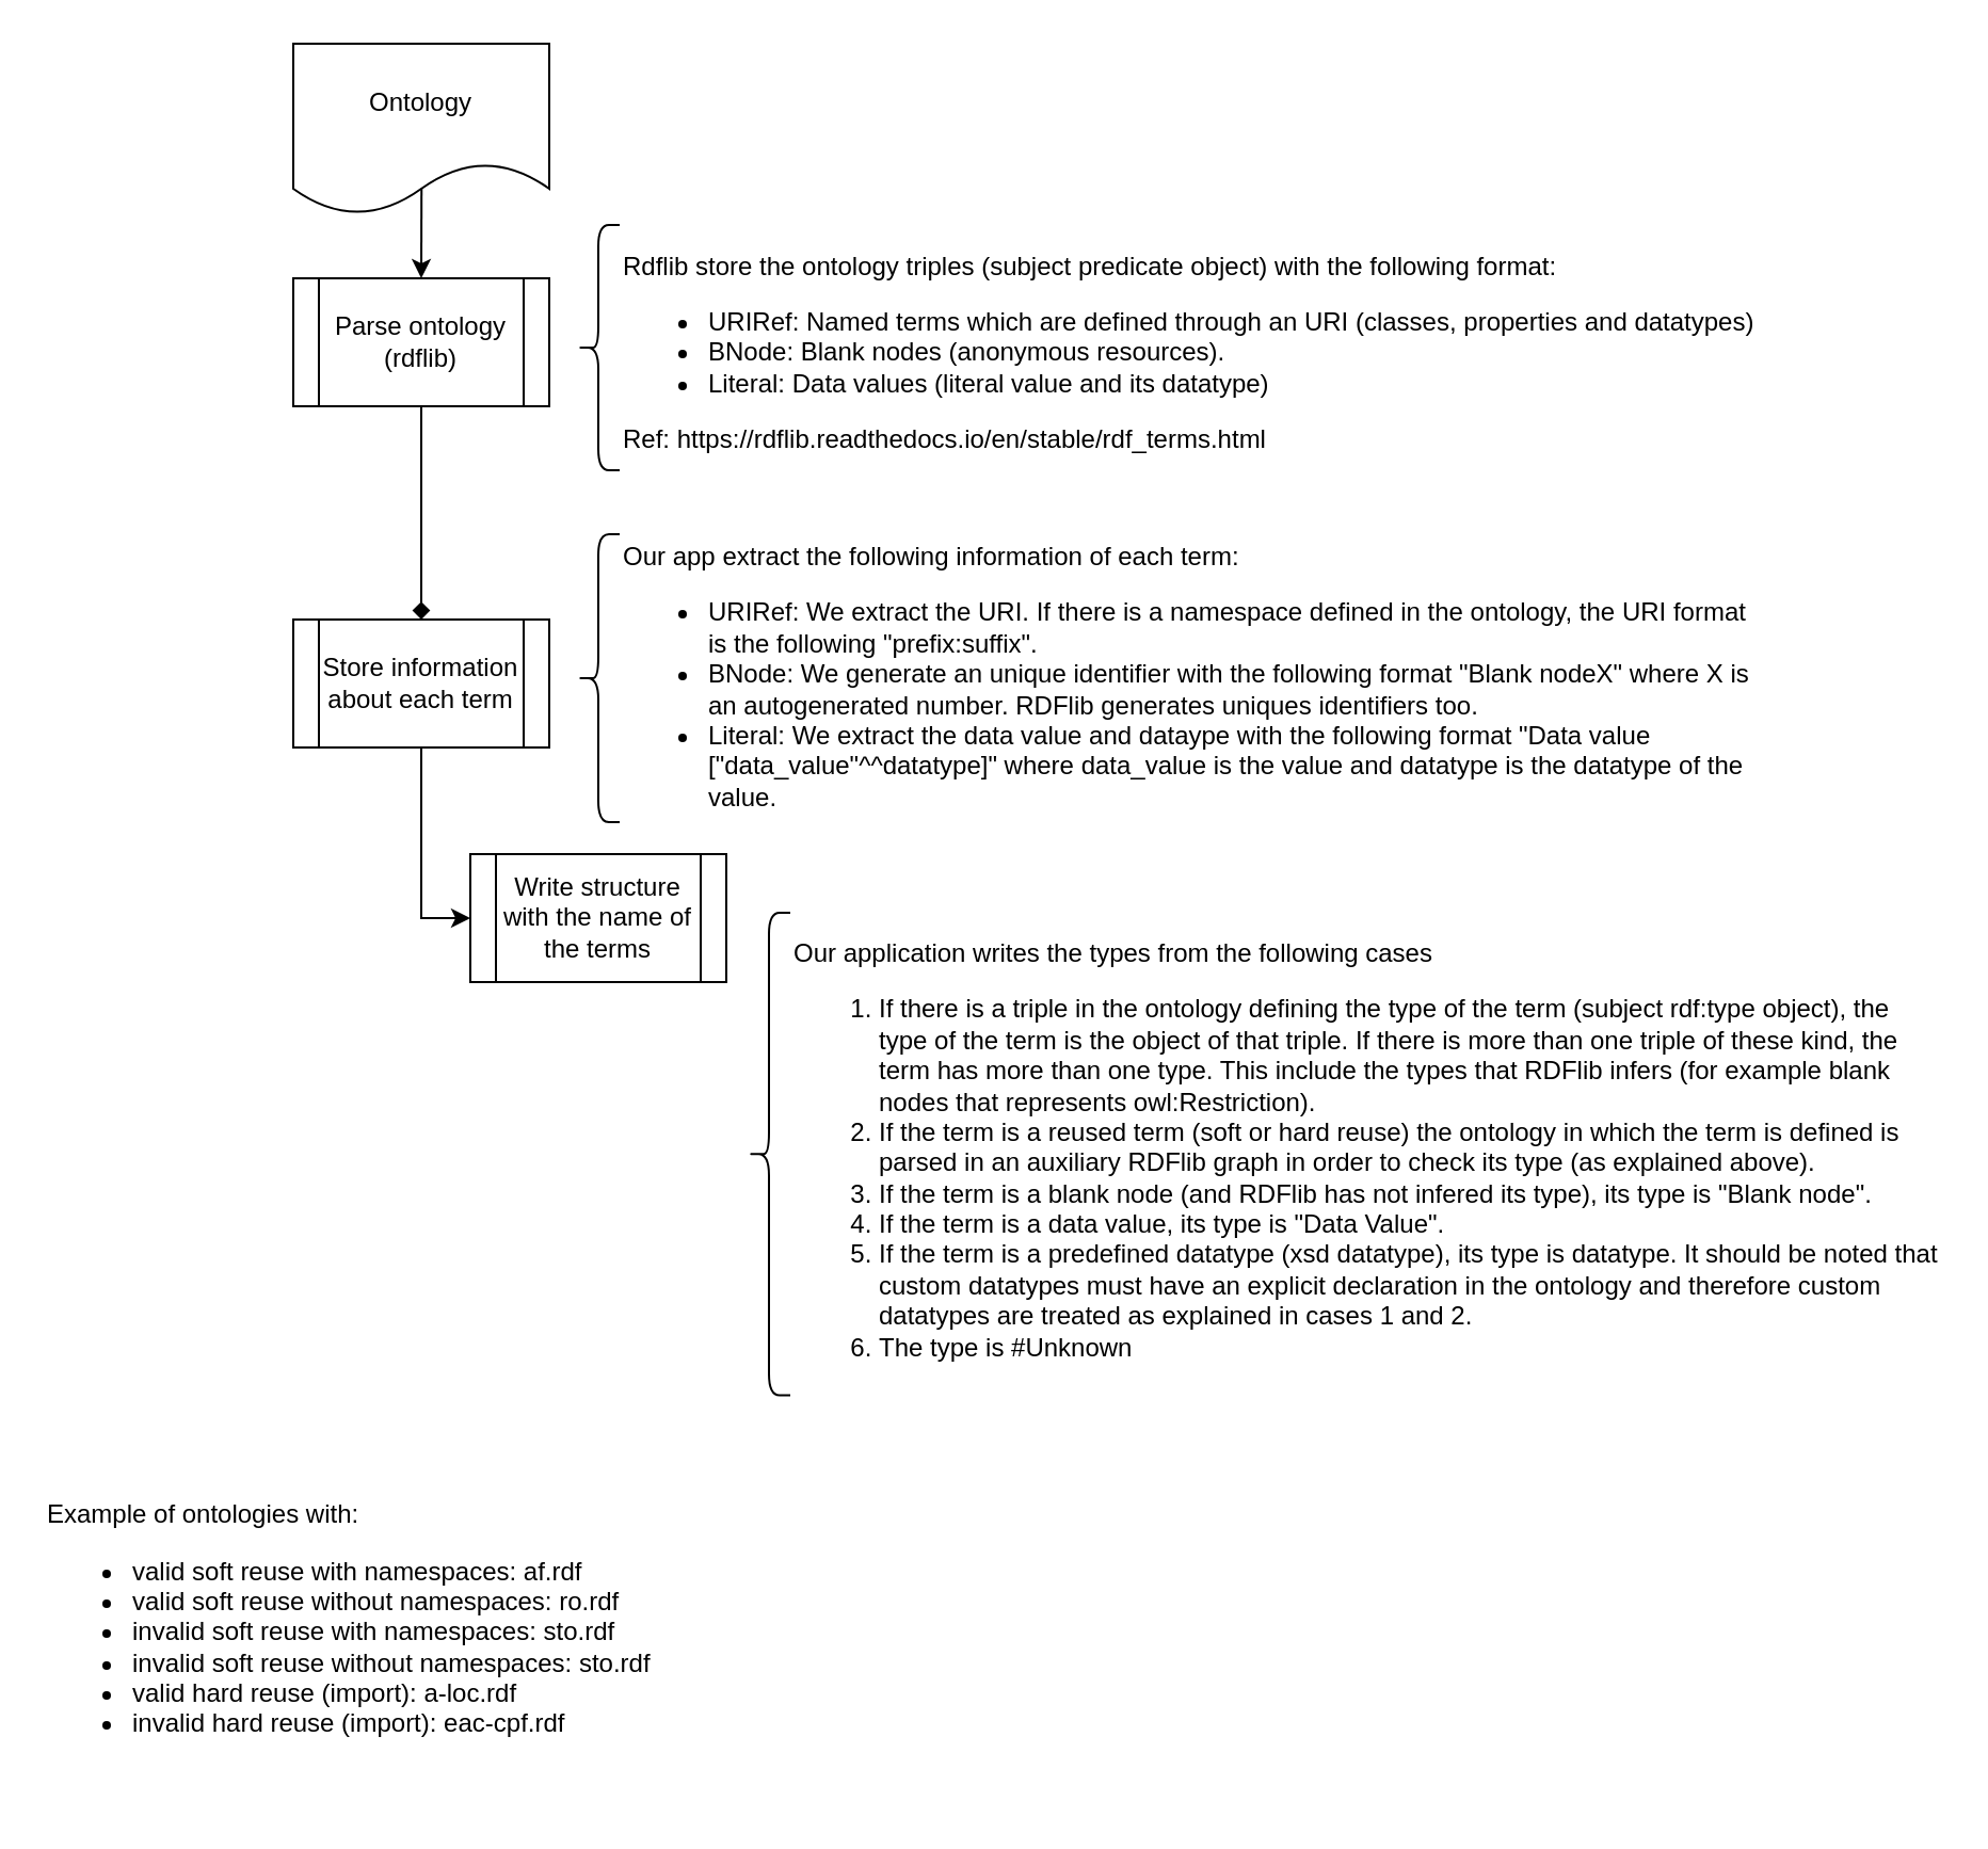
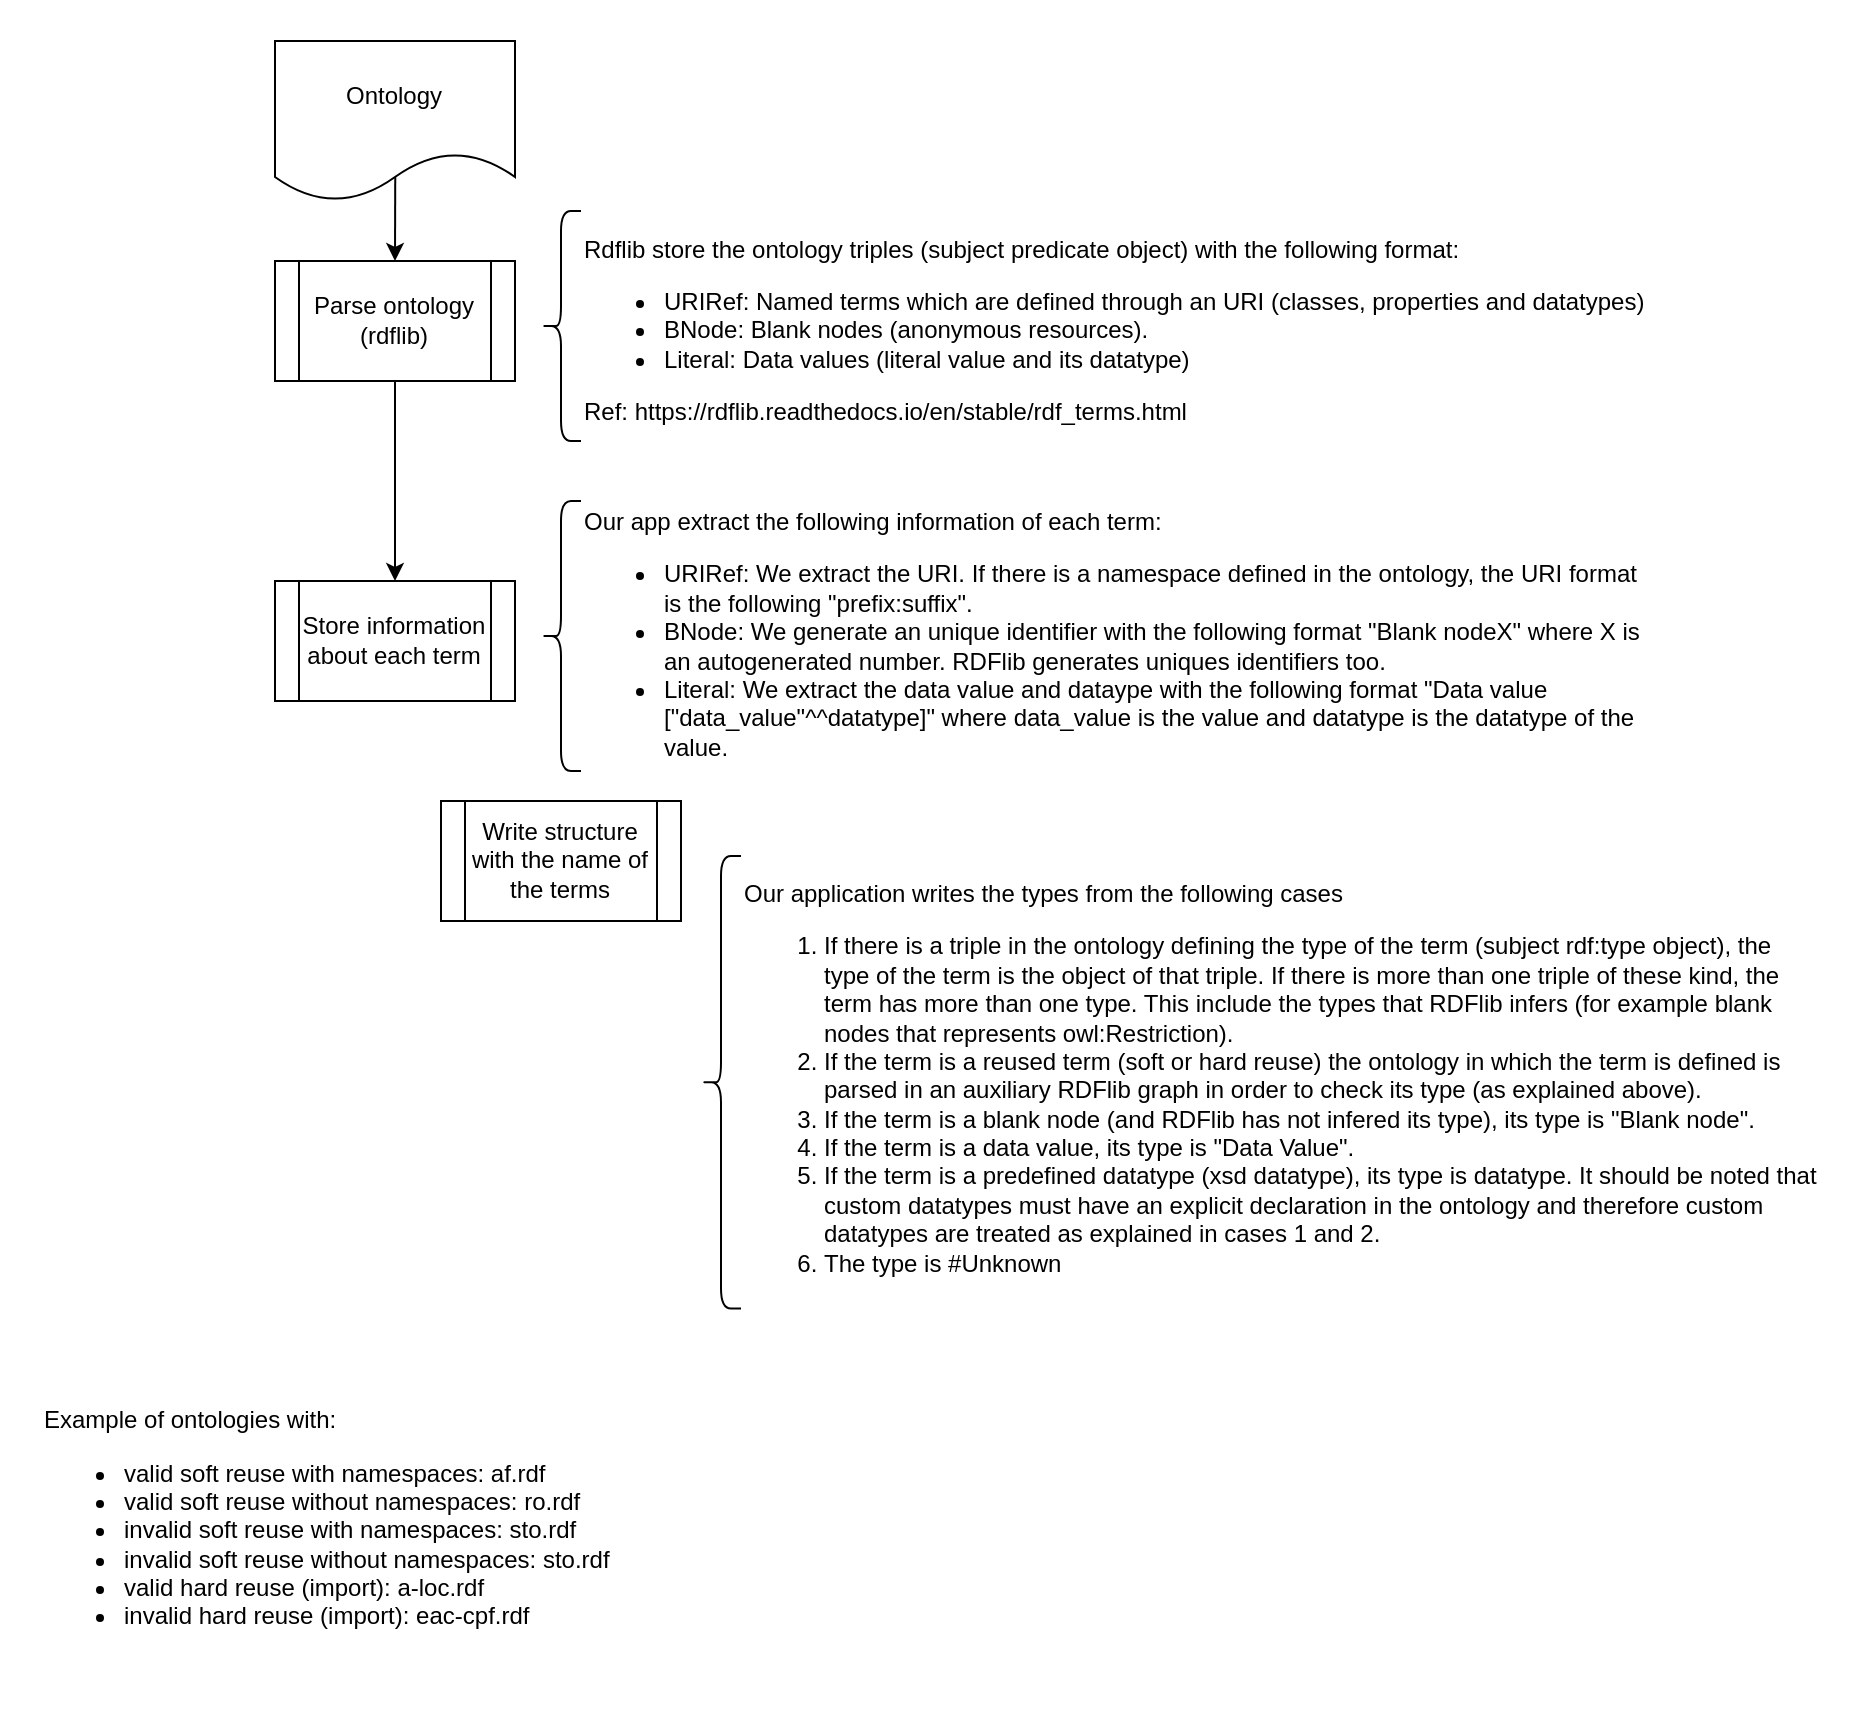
- <mxCell id="8" value="" style="endArrow=diamond;html=1;rounded=0;entryX=0.5;entryY=0;entryDx=0;entryDy=0;exitX=0.5;exitY=1;exitDx=0;exitDy=0;" edge="1" parent="1" source="3" target="7"><mxGeometry width="50" height="50" relative="1" as="geometry"><mxPoint x="196.58" y="205" as="sourcePoint" /><mxPoint x="196.58" y="247" as="targetPoint" /></mxGeometry></mxCell>
+ <mxCell id="8" value="" style="endArrow=classic;html=1;rounded=0;entryX=0.5;entryY=0;entryDx=0;entryDy=0;exitX=0.5;exitY=1;exitDx=0;exitDy=0;" edge="1" parent="1" source="3" target="7"><mxGeometry width="50" height="50" relative="1" as="geometry"><mxPoint x="196.58" y="205" as="sourcePoint" /><mxPoint x="196.58" y="247" as="targetPoint" /></mxGeometry></mxCell>
- <mxCell id="12" value="" style="endArrow=classic;html=1;rounded=0;entryX=0;entryY=0.5;entryDx=0;entryDy=0;exitX=0.5;exitY=1;exitDx=0;exitDy=0;edgeStyle=orthogonalEdgeStyle;" edge="1" parent="1" source="7" target="11"><mxGeometry width="50" height="50" relative="1" as="geometry"><mxPoint x="196.58" y="385" as="sourcePoint" /><mxPoint x="196.58" y="485" as="targetPoint" /></mxGeometry></mxCell>
